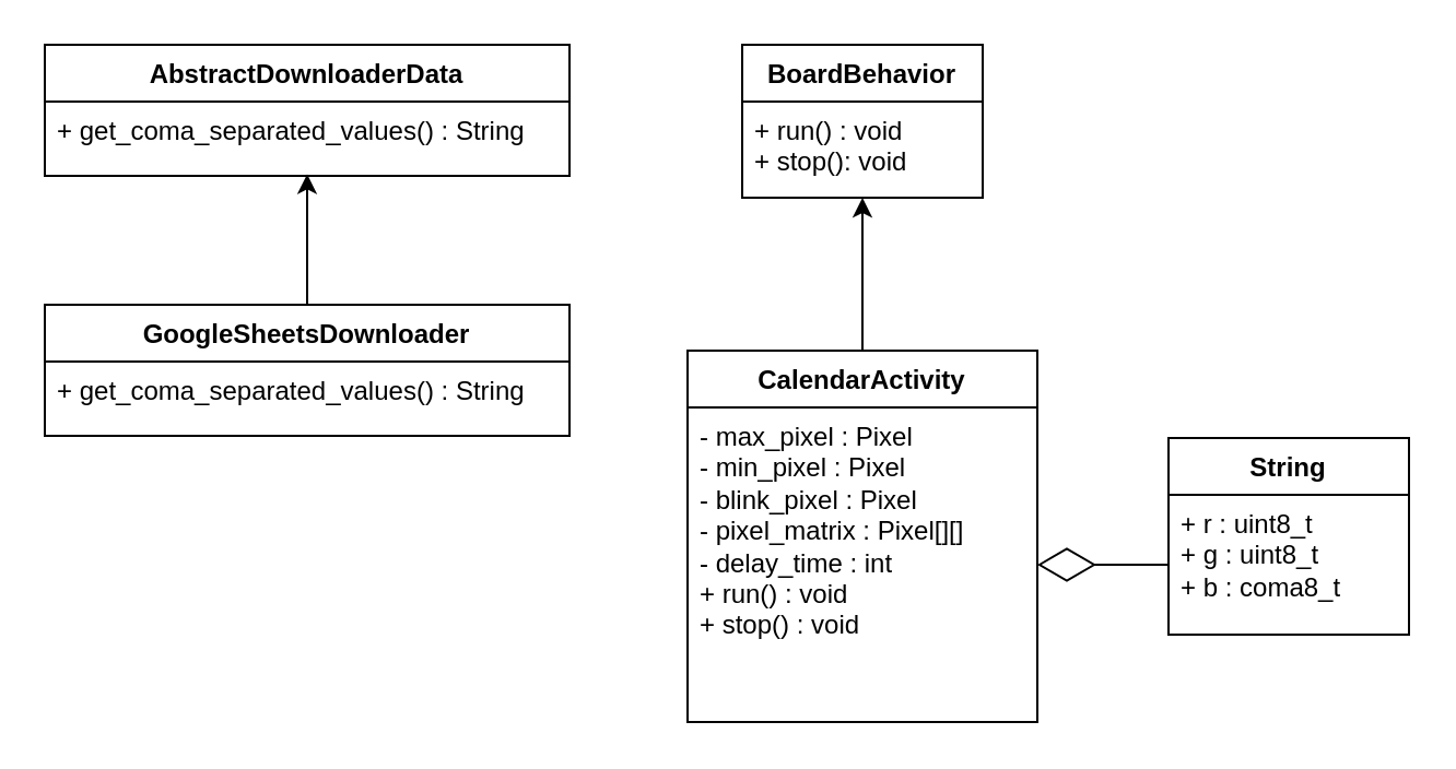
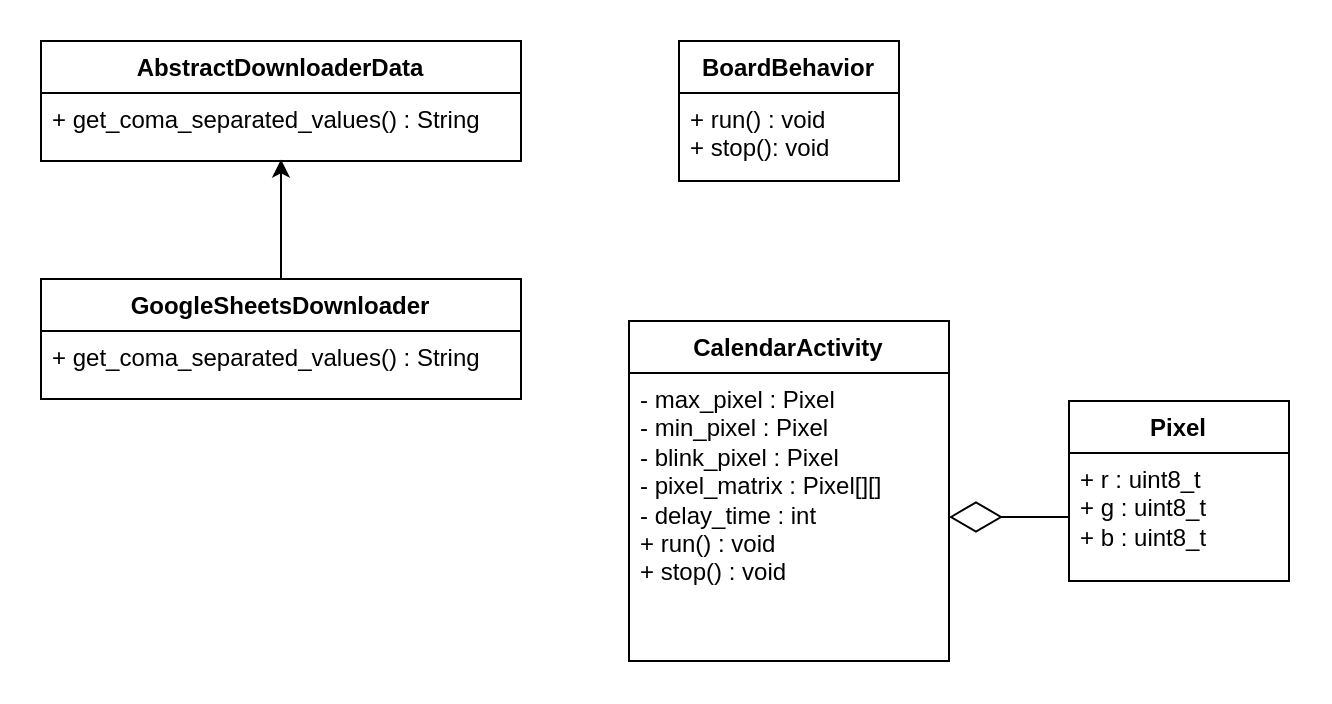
- <mxCell id="13" style="edgeStyle=orthogonalEdgeStyle;rounded=0;orthogonalLoop=1;jettySize=auto;html=1;exitX=0.5;exitY=0;exitDx=0;exitDy=0;entryX=0.5;entryY=1;entryDx=0;entryDy=0;" parent="1" source="14" target="10" edge="1"><mxGeometry relative="1" as="geometry" /></mxCell>
- <mxCell id="7" value="String" style="swimlane;fontStyle=1;align=center;verticalAlign=top;childLayout=stackLayout;horizontal=1;startSize=26;horizontalStack=0;resizeParent=1;resizeParentMax=0;resizeLast=0;collapsible=1;marginBottom=0;whiteSpace=wrap;html=1;rounded=1;shadow=0;arcSize=0;" parent="1" vertex="1"><mxGeometry x="534" y="200" width="110" height="90" as="geometry" /></mxCell>
+ <mxCell id="7" value="Pixel" style="swimlane;fontStyle=1;align=center;verticalAlign=top;childLayout=stackLayout;horizontal=1;startSize=26;horizontalStack=0;resizeParent=1;resizeParentMax=0;resizeLast=0;collapsible=1;marginBottom=0;whiteSpace=wrap;html=1;rounded=1;shadow=0;arcSize=0;" parent="1" vertex="1"><mxGeometry x="534" y="200" width="110" height="90" as="geometry" /></mxCell>
- <mxCell id="8" value="+ r :&amp;nbsp;uint8_t&lt;br&gt;+ g :&amp;nbsp;uint8_t&lt;br&gt;+ b :&amp;nbsp;coma8_t" style="text;strokeColor=none;fillColor=none;align=left;verticalAlign=top;spacingLeft=4;spacingRight=4;overflow=hidden;rotatable=0;points=[[0,0.5],[1,0.5]];portConstraint=eastwest;whiteSpace=wrap;html=1;" parent="7" vertex="1"><mxGeometry y="26" width="110" height="64" as="geometry" /></mxCell>
+ <mxCell id="8" value="+ r :&amp;nbsp;uint8_t&lt;br&gt;+ g :&amp;nbsp;uint8_t&lt;br&gt;+ b :&amp;nbsp;uint8_t" style="text;strokeColor=none;fillColor=none;align=left;verticalAlign=top;spacingLeft=4;spacingRight=4;overflow=hidden;rotatable=0;points=[[0,0.5],[1,0.5]];portConstraint=eastwest;whiteSpace=wrap;html=1;" parent="7" vertex="1"><mxGeometry y="26" width="110" height="64" as="geometry" /></mxCell>
